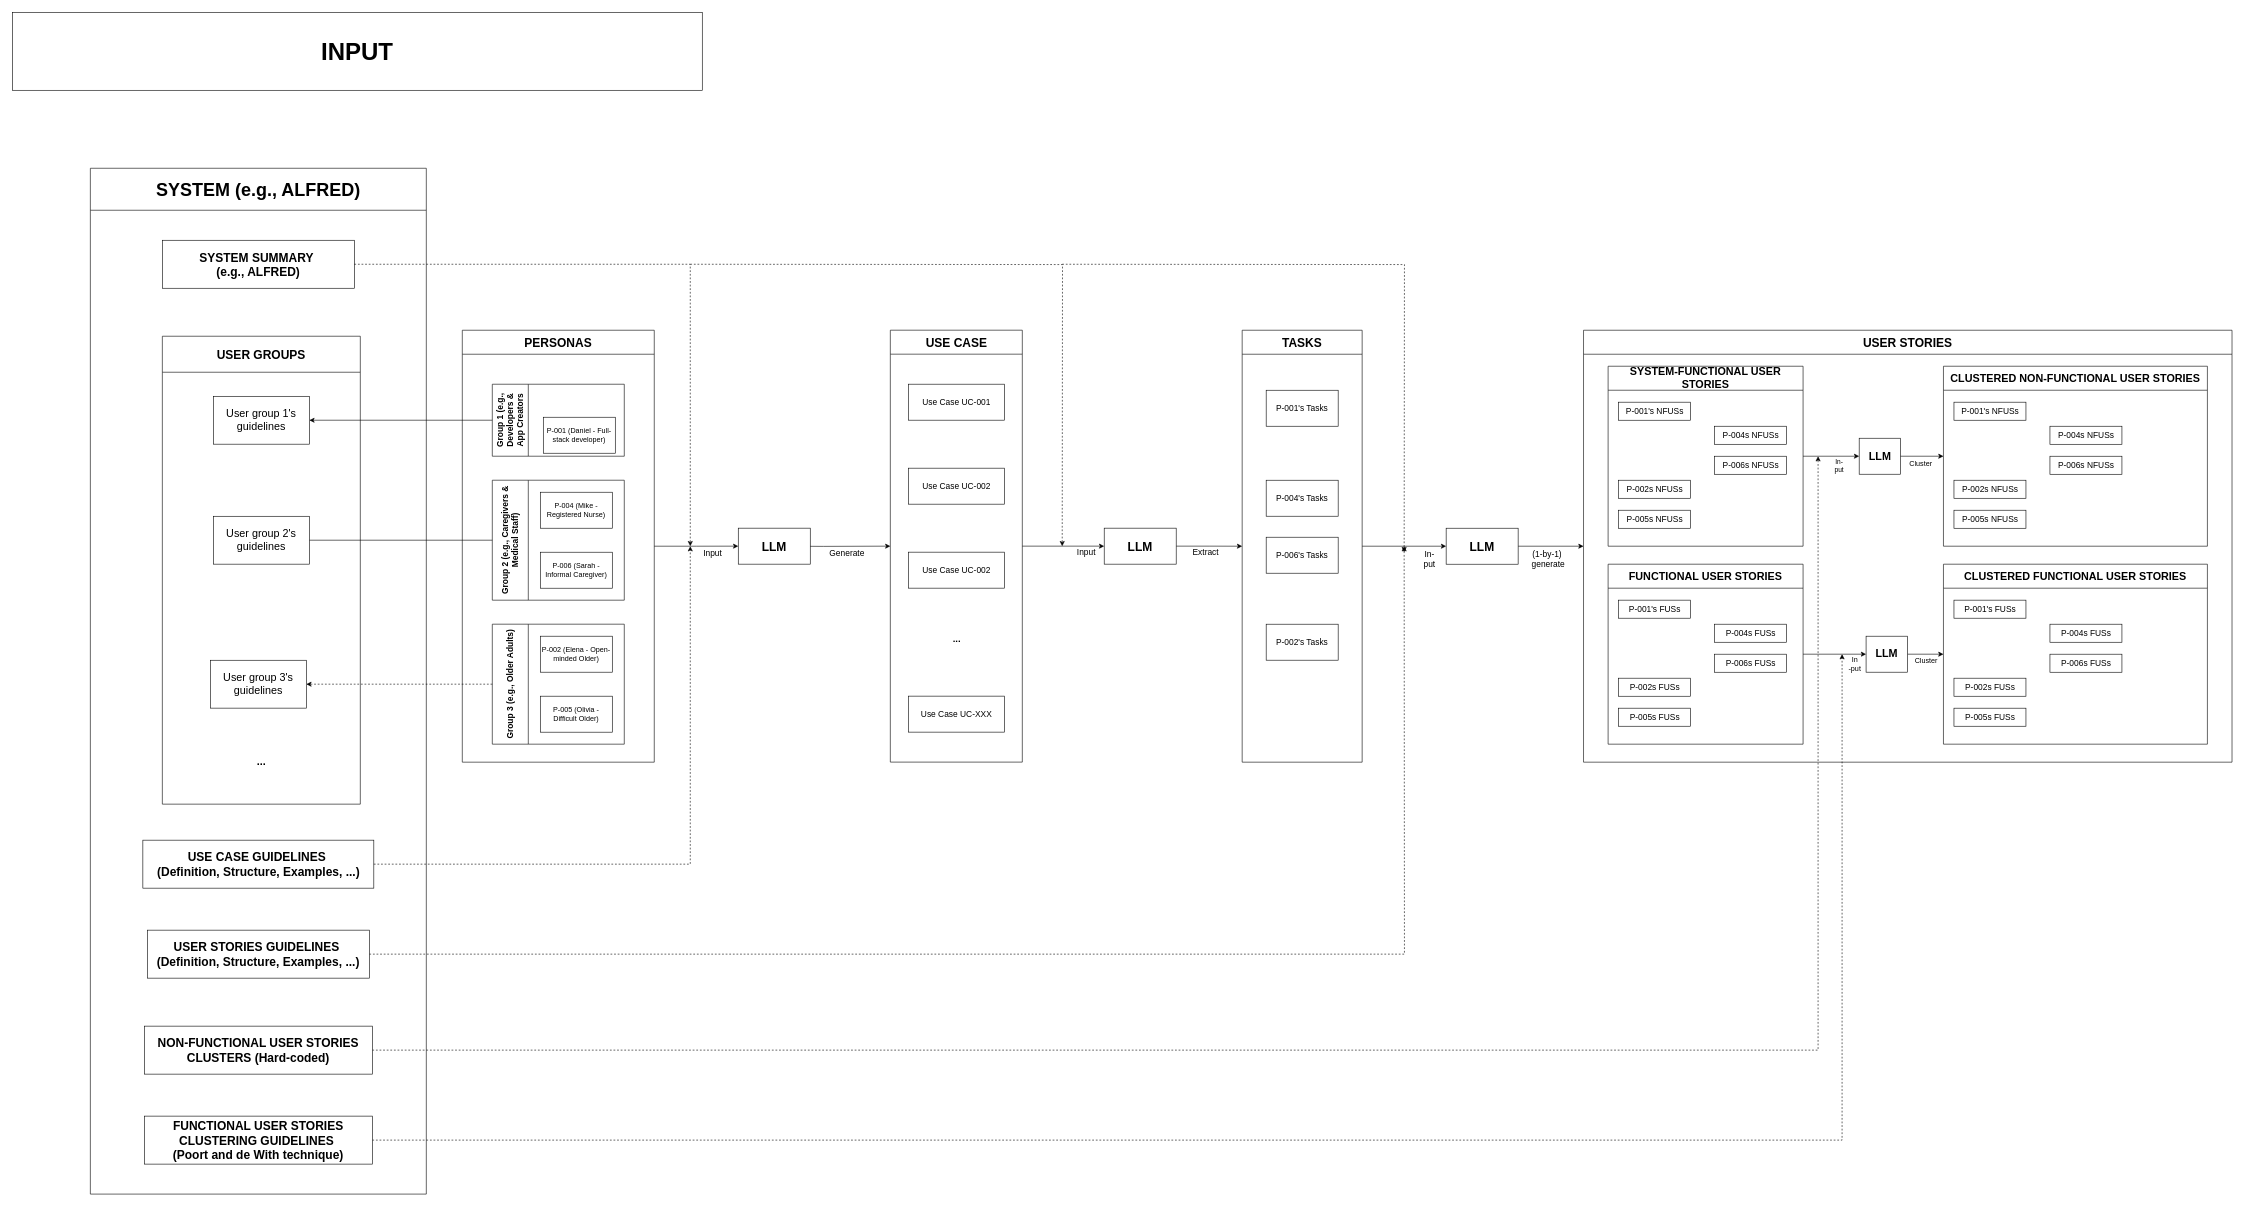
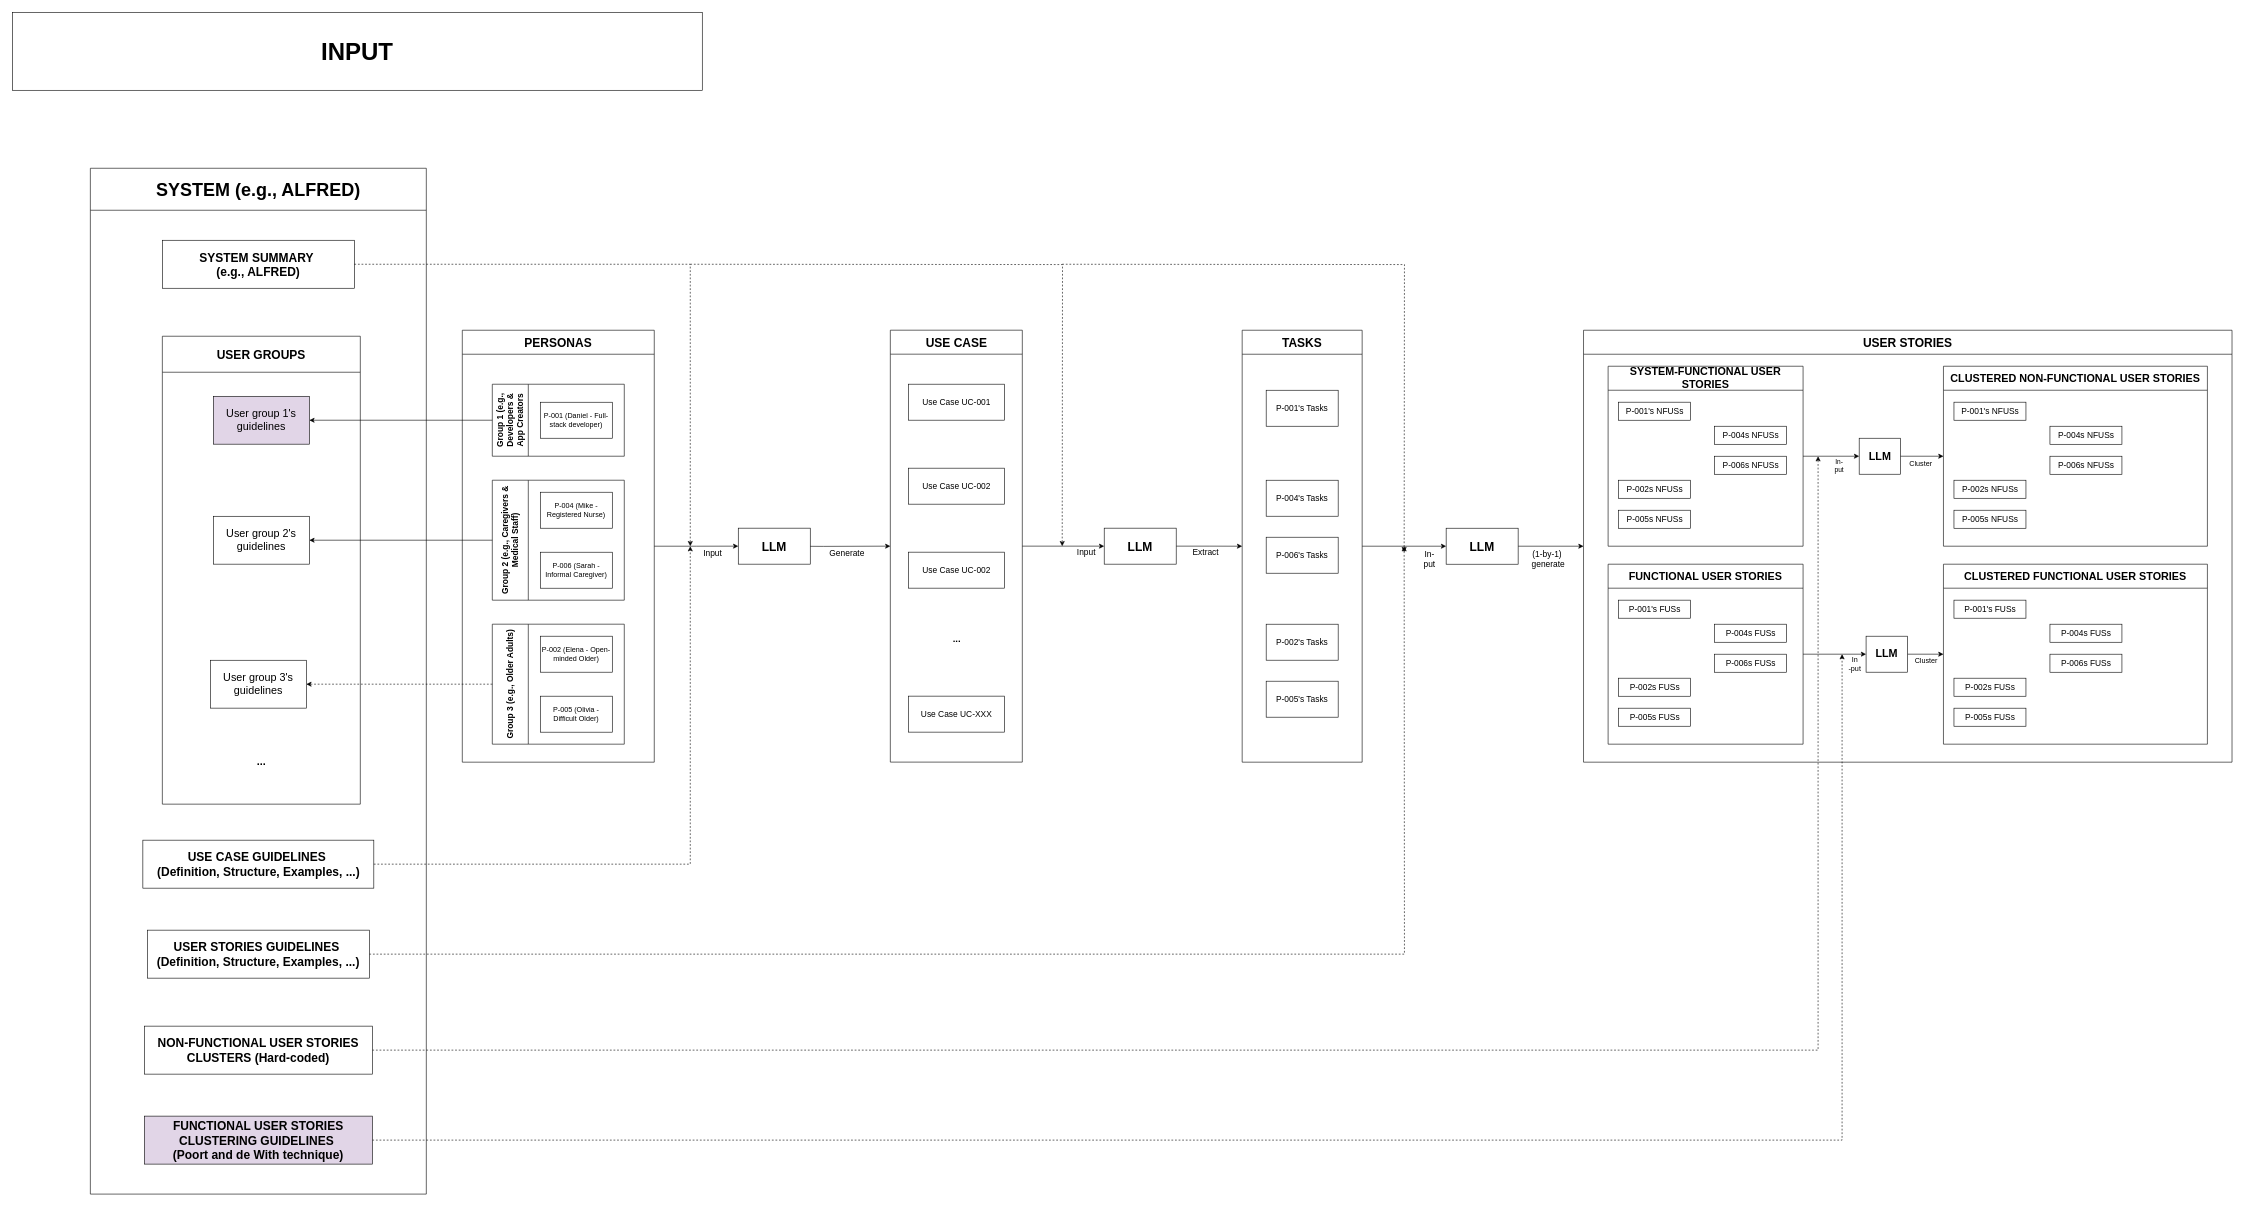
- <mxCell id="39" value="&lt;font style=&quot;font-size: 18px;&quot;&gt;User group 1's guidelines&lt;/font&gt;" style="rounded=0;whiteSpace=wrap;html=1;" vertex="1" parent="38"><mxGeometry x="85" y="100.1" width="160" height="79.81" as="geometry" /></mxCell>
+ <mxCell id="39" value="&lt;font style=&quot;font-size: 18px;&quot;&gt;User group 1's guidelines&lt;/font&gt;" style="rounded=0;whiteSpace=wrap;html=1;fillColor=#e1d5e7;" vertex="1" parent="38"><mxGeometry x="85" y="100.1" width="160" height="79.81" as="geometry" /></mxCell>
- <mxCell id="6" value="P-001 (Daniel - Full-stack developer)" style="rounded=0;whiteSpace=wrap;html=1;" vertex="1" parent="5"><mxGeometry x="85" y="55" width="120" height="60" as="geometry" /></mxCell>
+ <mxCell id="6" value="P-001 (Daniel - Full-stack developer)" style="rounded=0;whiteSpace=wrap;html=1;" vertex="1" parent="5"><mxGeometry x="80" y="30" width="120" height="60" as="geometry" /></mxCell>
- <mxCell id="14" style="edgeStyle=orthogonalEdgeStyle;rounded=0;orthogonalLoop=1;jettySize=auto;html=1;exitX=0;exitY=0.5;exitDx=0;exitDy=0;endArrow=none;" edge="1" parent="1" source="7" target="40"><mxGeometry relative="1" as="geometry"><mxPoint x="720" y="900.385" as="targetPoint" /></mxGeometry></mxCell>
+ <mxCell id="14" style="edgeStyle=orthogonalEdgeStyle;rounded=0;orthogonalLoop=1;jettySize=auto;html=1;exitX=0;exitY=0.5;exitDx=0;exitDy=0;" edge="1" parent="1" source="7" target="40"><mxGeometry relative="1" as="geometry"><mxPoint x="720" y="900.385" as="targetPoint" /></mxGeometry></mxCell>
+ <mxCell id="32" value="&lt;font style=&quot;font-size: 14px;&quot;&gt;P-005's Tasks&lt;/font&gt;" style="rounded=0;whiteSpace=wrap;html=1;" vertex="1" parent="27"><mxGeometry x="40" y="585" width="120" height="60" as="geometry" /></mxCell>
- <mxCell id="48" value="&lt;span style=&quot;font-size: 20px;&quot;&gt;&lt;b&gt;FUNCTIONAL USER STORIES CLUSTERING GUIDELINES&amp;nbsp;&lt;/b&gt;&lt;/span&gt;&lt;div&gt;&lt;span style=&quot;font-size: 20px;&quot;&gt;&lt;b&gt;(Poort and de With technique)&lt;/b&gt;&lt;/span&gt;&lt;/div&gt;" style="rounded=0;whiteSpace=wrap;html=1;" vertex="1" parent="33"><mxGeometry x="90" y="1580" width="380" height="80" as="geometry" /></mxCell>
+ <mxCell id="48" value="&lt;span style=&quot;font-size: 20px;&quot;&gt;&lt;b&gt;FUNCTIONAL USER STORIES CLUSTERING GUIDELINES&amp;nbsp;&lt;/b&gt;&lt;/span&gt;&lt;div&gt;&lt;span style=&quot;font-size: 20px;&quot;&gt;&lt;b&gt;(Poort and de With technique)&lt;/b&gt;&lt;/span&gt;&lt;/div&gt;" style="rounded=0;whiteSpace=wrap;html=1;fillColor=#e1d5e7;" vertex="1" parent="33"><mxGeometry x="90" y="1580" width="380" height="80" as="geometry" /></mxCell>
